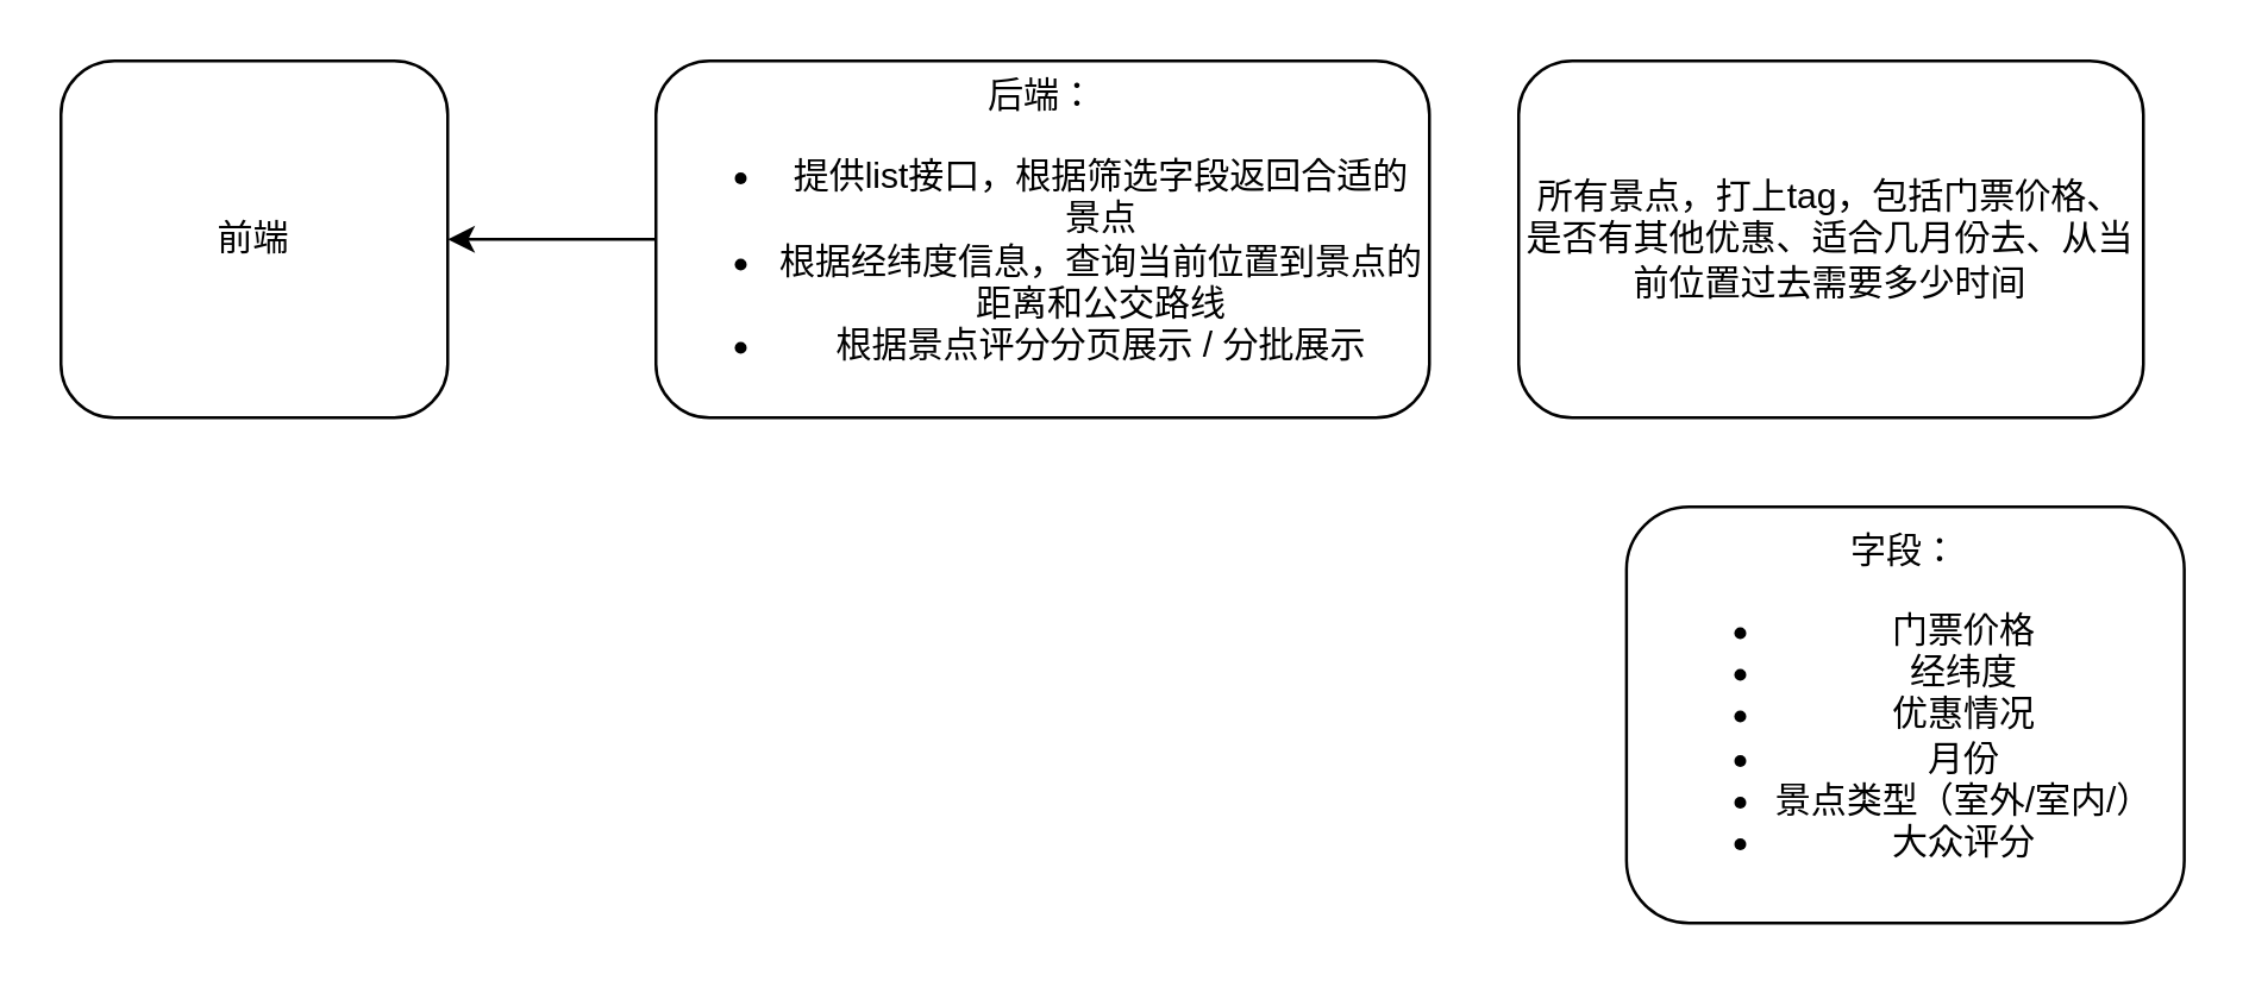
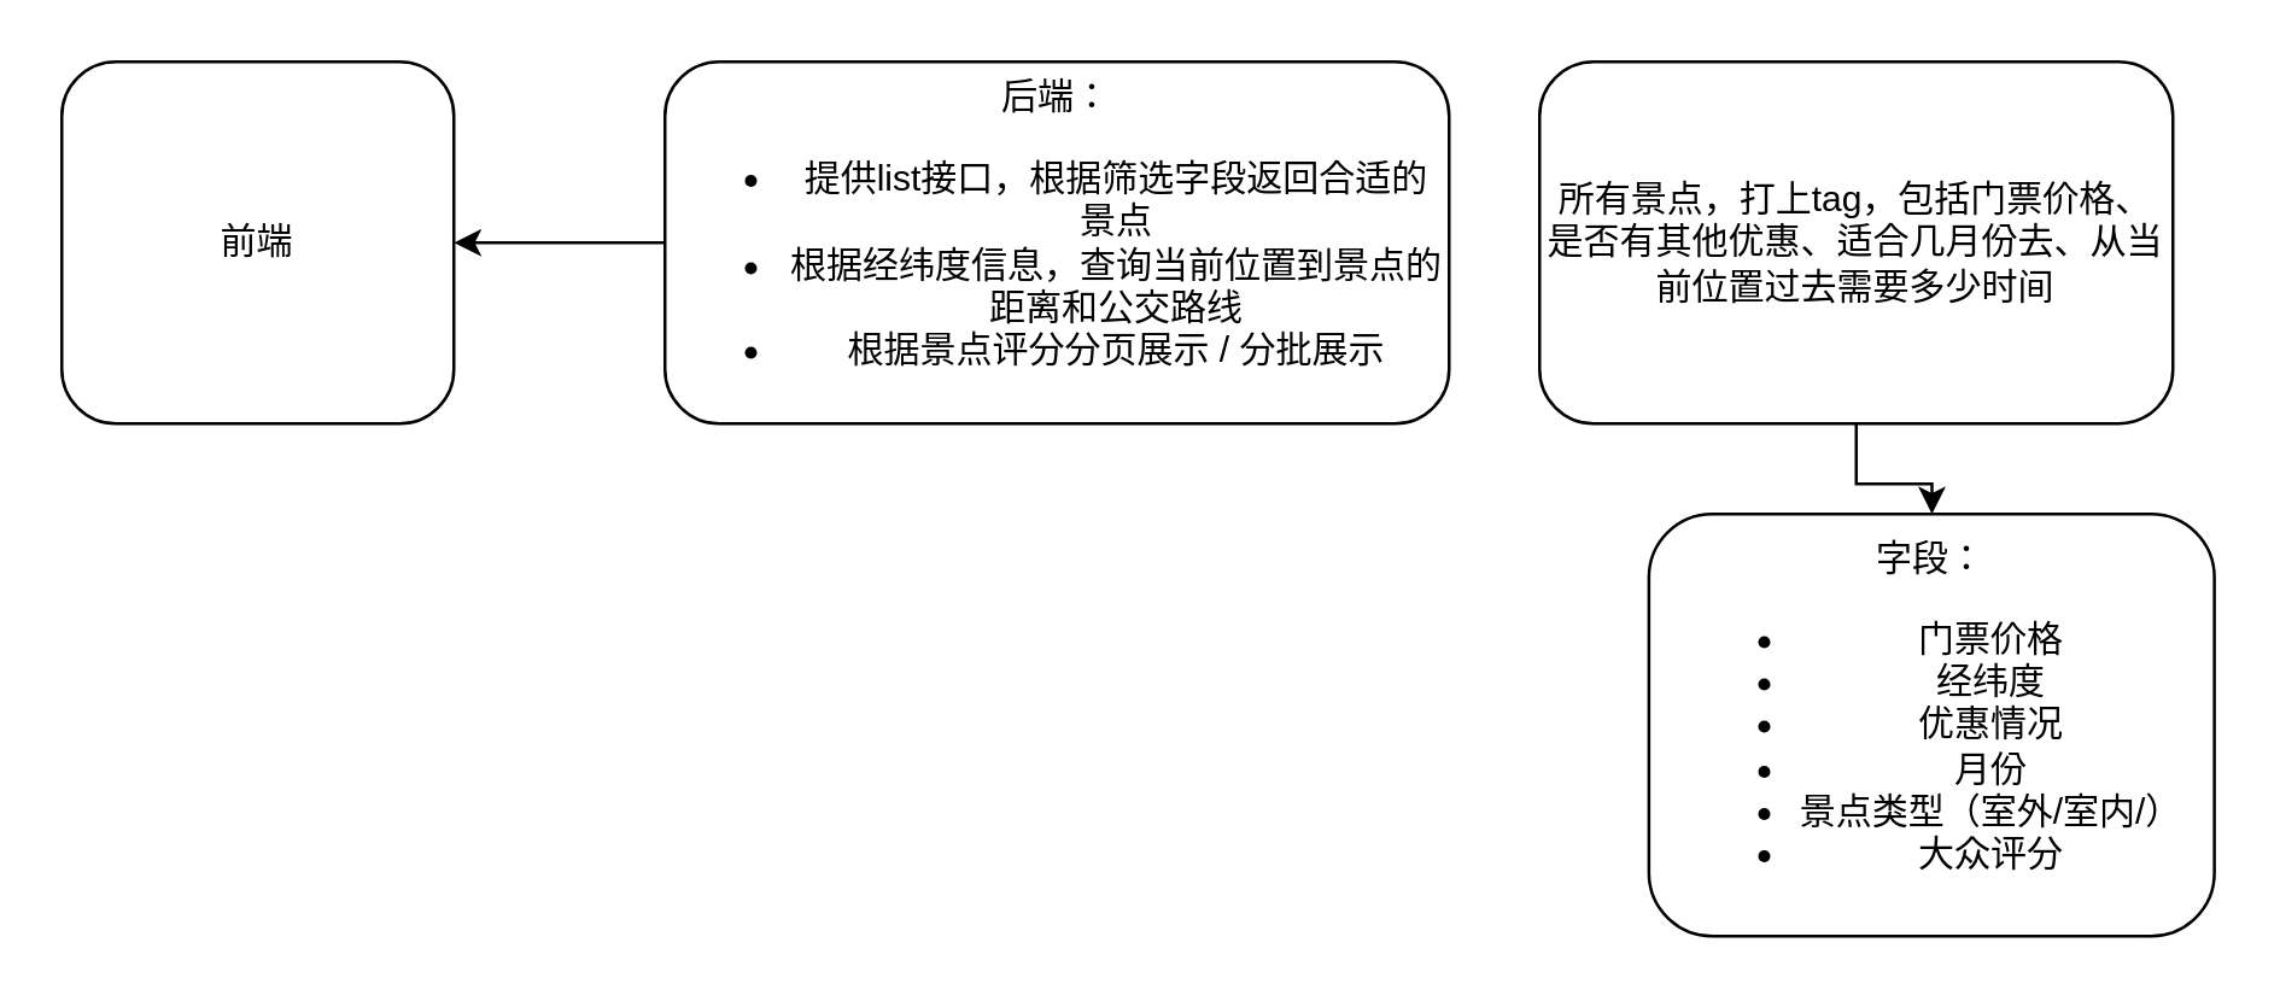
+ <mxCell id="2" value="" style="edgeStyle=orthogonalEdgeStyle;rounded=0;orthogonalLoop=1;jettySize=auto;html=1;" edge="1" parent="1" source="3" target="4"><mxGeometry relative="1" as="geometry" /></mxCell>
